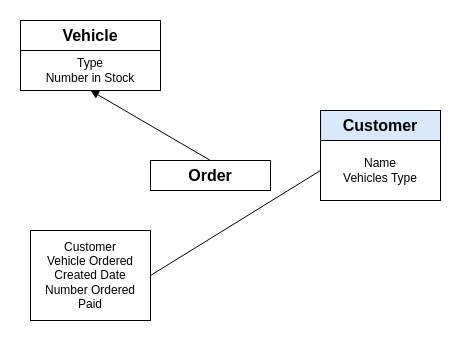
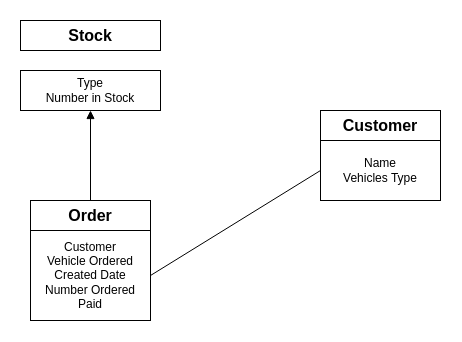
- <mxCell id="2" value="&lt;font style=&quot;font-size: 16px;&quot;&gt;&lt;b&gt;Vehicle&lt;/b&gt;&lt;/font&gt;" style="rounded=0;whiteSpace=wrap;html=1;" vertex="1" parent="1"><mxGeometry x="20" y="20" width="140" height="30" as="geometry" /></mxCell>
+ <mxCell id="2" value="&lt;font style=&quot;font-size: 16px;&quot;&gt;&lt;b&gt;Stock&lt;/b&gt;&lt;/font&gt;" style="rounded=0;whiteSpace=wrap;html=1;" vertex="1" parent="1"><mxGeometry x="20" y="20" width="140" height="30" as="geometry" /></mxCell>
- <mxCell id="6" value="Type&lt;div&gt;Number in Stock&lt;/div&gt;" style="rounded=0;whiteSpace=wrap;html=1;" vertex="1" parent="1"><mxGeometry x="20" y="50" width="140" height="40" as="geometry" /></mxCell>
+ <mxCell id="6" value="Type&lt;div&gt;Number in Stock&lt;/div&gt;" style="rounded=0;whiteSpace=wrap;html=1;" vertex="1" parent="1"><mxGeometry x="20" y="70" width="140" height="40" as="geometry" /></mxCell>
- <mxCell id="3" value="&lt;font style=&quot;font-size: 16px;&quot;&gt;&lt;b&gt;Customer&lt;/b&gt;&lt;/font&gt;" style="rounded=0;whiteSpace=wrap;html=1;fillColor=#dae8fc;" vertex="1" parent="1"><mxGeometry x="320" y="110" width="120" height="30" as="geometry" /></mxCell>
+ <mxCell id="3" value="&lt;font style=&quot;font-size: 16px;&quot;&gt;&lt;b&gt;Customer&lt;/b&gt;&lt;/font&gt;" style="rounded=0;whiteSpace=wrap;html=1;" vertex="1" parent="1"><mxGeometry x="320" y="110" width="120" height="30" as="geometry" /></mxCell>
- <mxCell id="4" value="&lt;font style=&quot;font-size: 16px;&quot;&gt;&lt;b&gt;Order&lt;/b&gt;&lt;/font&gt;" style="rounded=0;whiteSpace=wrap;html=1;" vertex="1" parent="1"><mxGeometry x="150" y="160" width="120" height="30" as="geometry" /></mxCell>
+ <mxCell id="4" value="&lt;font style=&quot;font-size: 16px;&quot;&gt;&lt;b&gt;Order&lt;/b&gt;&lt;/font&gt;" style="rounded=0;whiteSpace=wrap;html=1;" vertex="1" parent="1"><mxGeometry x="30" y="200" width="120" height="30" as="geometry" /></mxCell>
